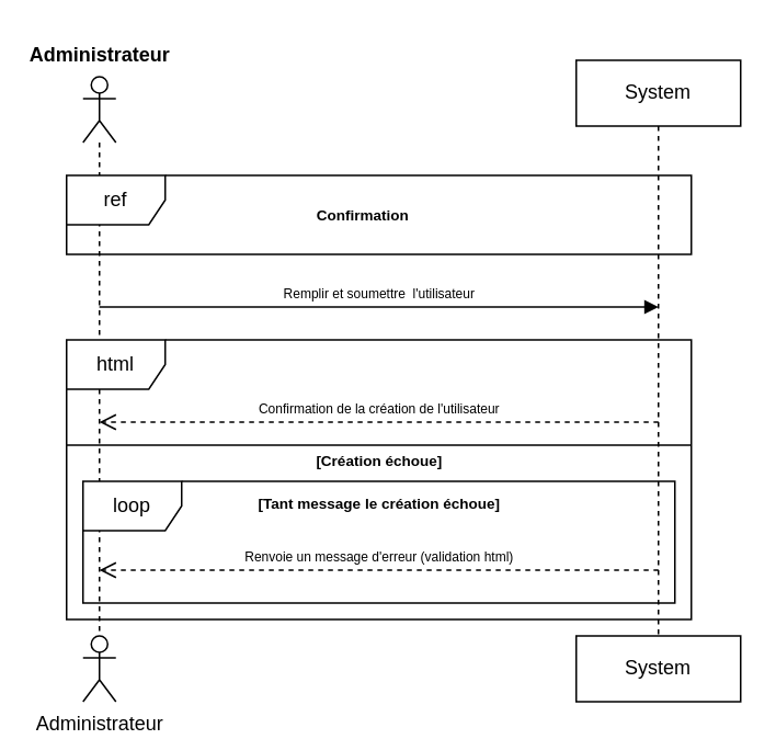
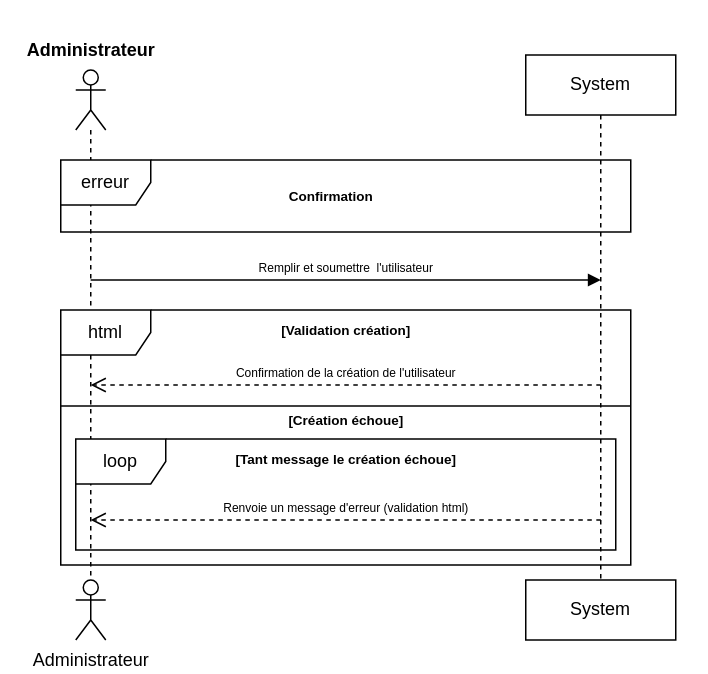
- <mxCell id="16" value="ref" style="shape=umlFrame;whiteSpace=wrap;html=1;pointerEvents=0;" vertex="1" parent="1"><mxGeometry x="40" y="106" width="380" height="48" as="geometry" /></mxCell>
+ <mxCell id="16" value="erreur" style="shape=umlFrame;whiteSpace=wrap;html=1;pointerEvents=0;" vertex="1" parent="1"><mxGeometry x="40" y="106" width="380" height="48" as="geometry" /></mxCell>
+ <mxCell id="8" value="&lt;font style=&quot;font-size: 9px;&quot;&gt;[Validation création]&lt;/font&gt;" style="text;align=center;fontStyle=1;verticalAlign=middle;spacingLeft=3;spacingRight=3;strokeColor=none;rotatable=0;points=[[0,0.5],[1,0.5]];portConstraint=eastwest;html=1;" parent="1" vertex="1"><mxGeometry x="190" y="206" width="80" height="26" as="geometry" /></mxCell>
